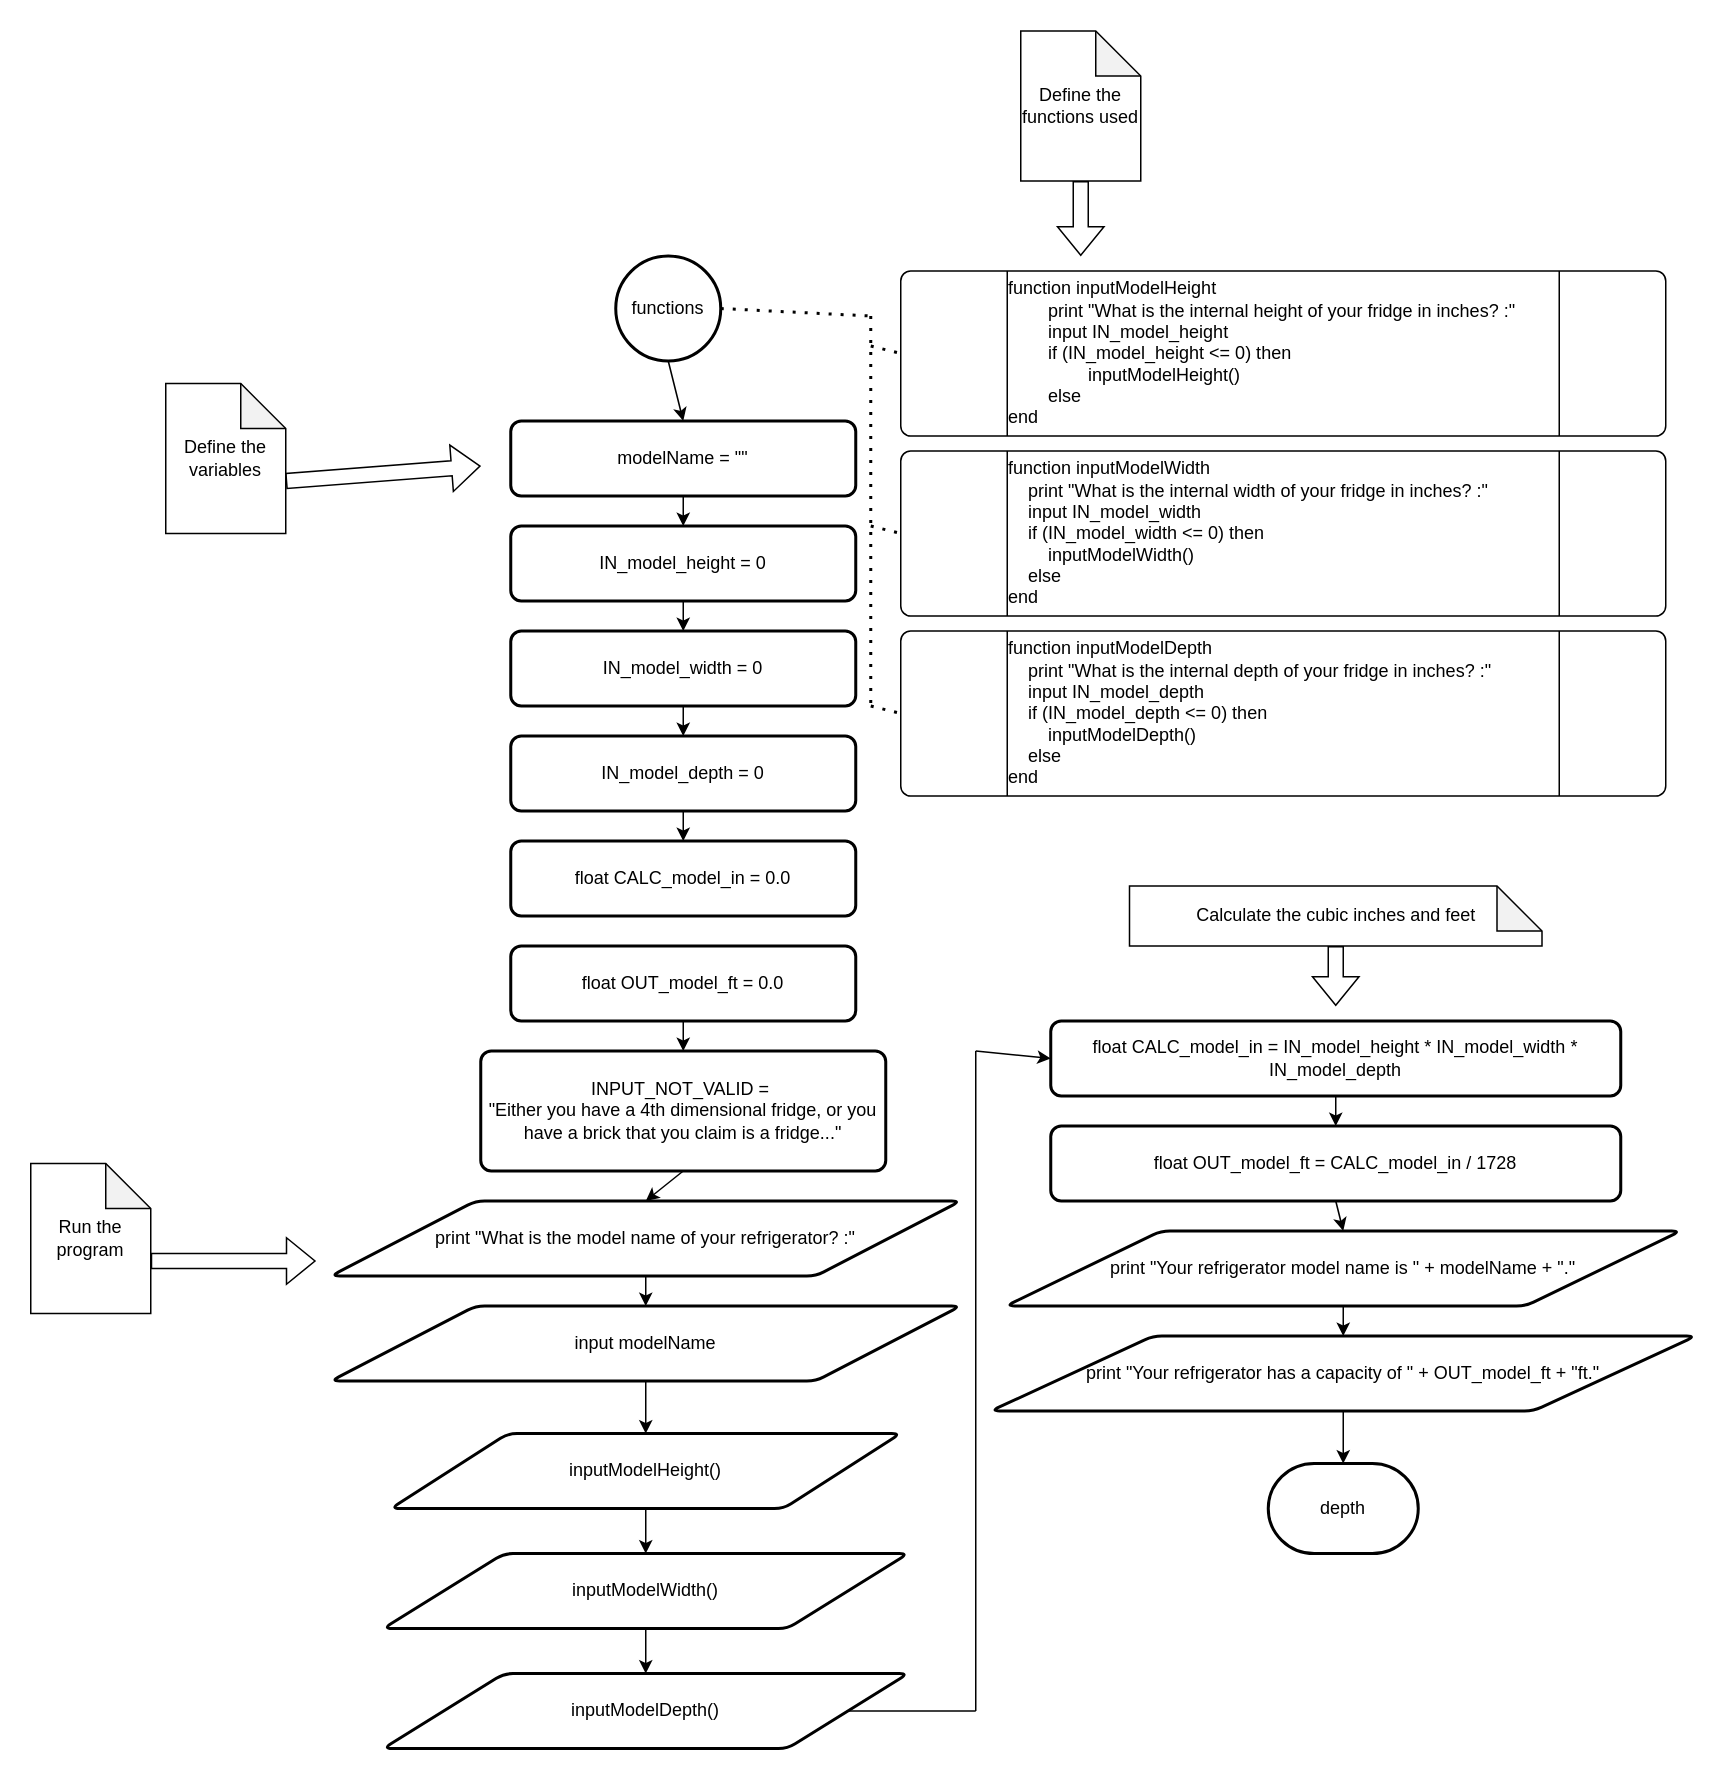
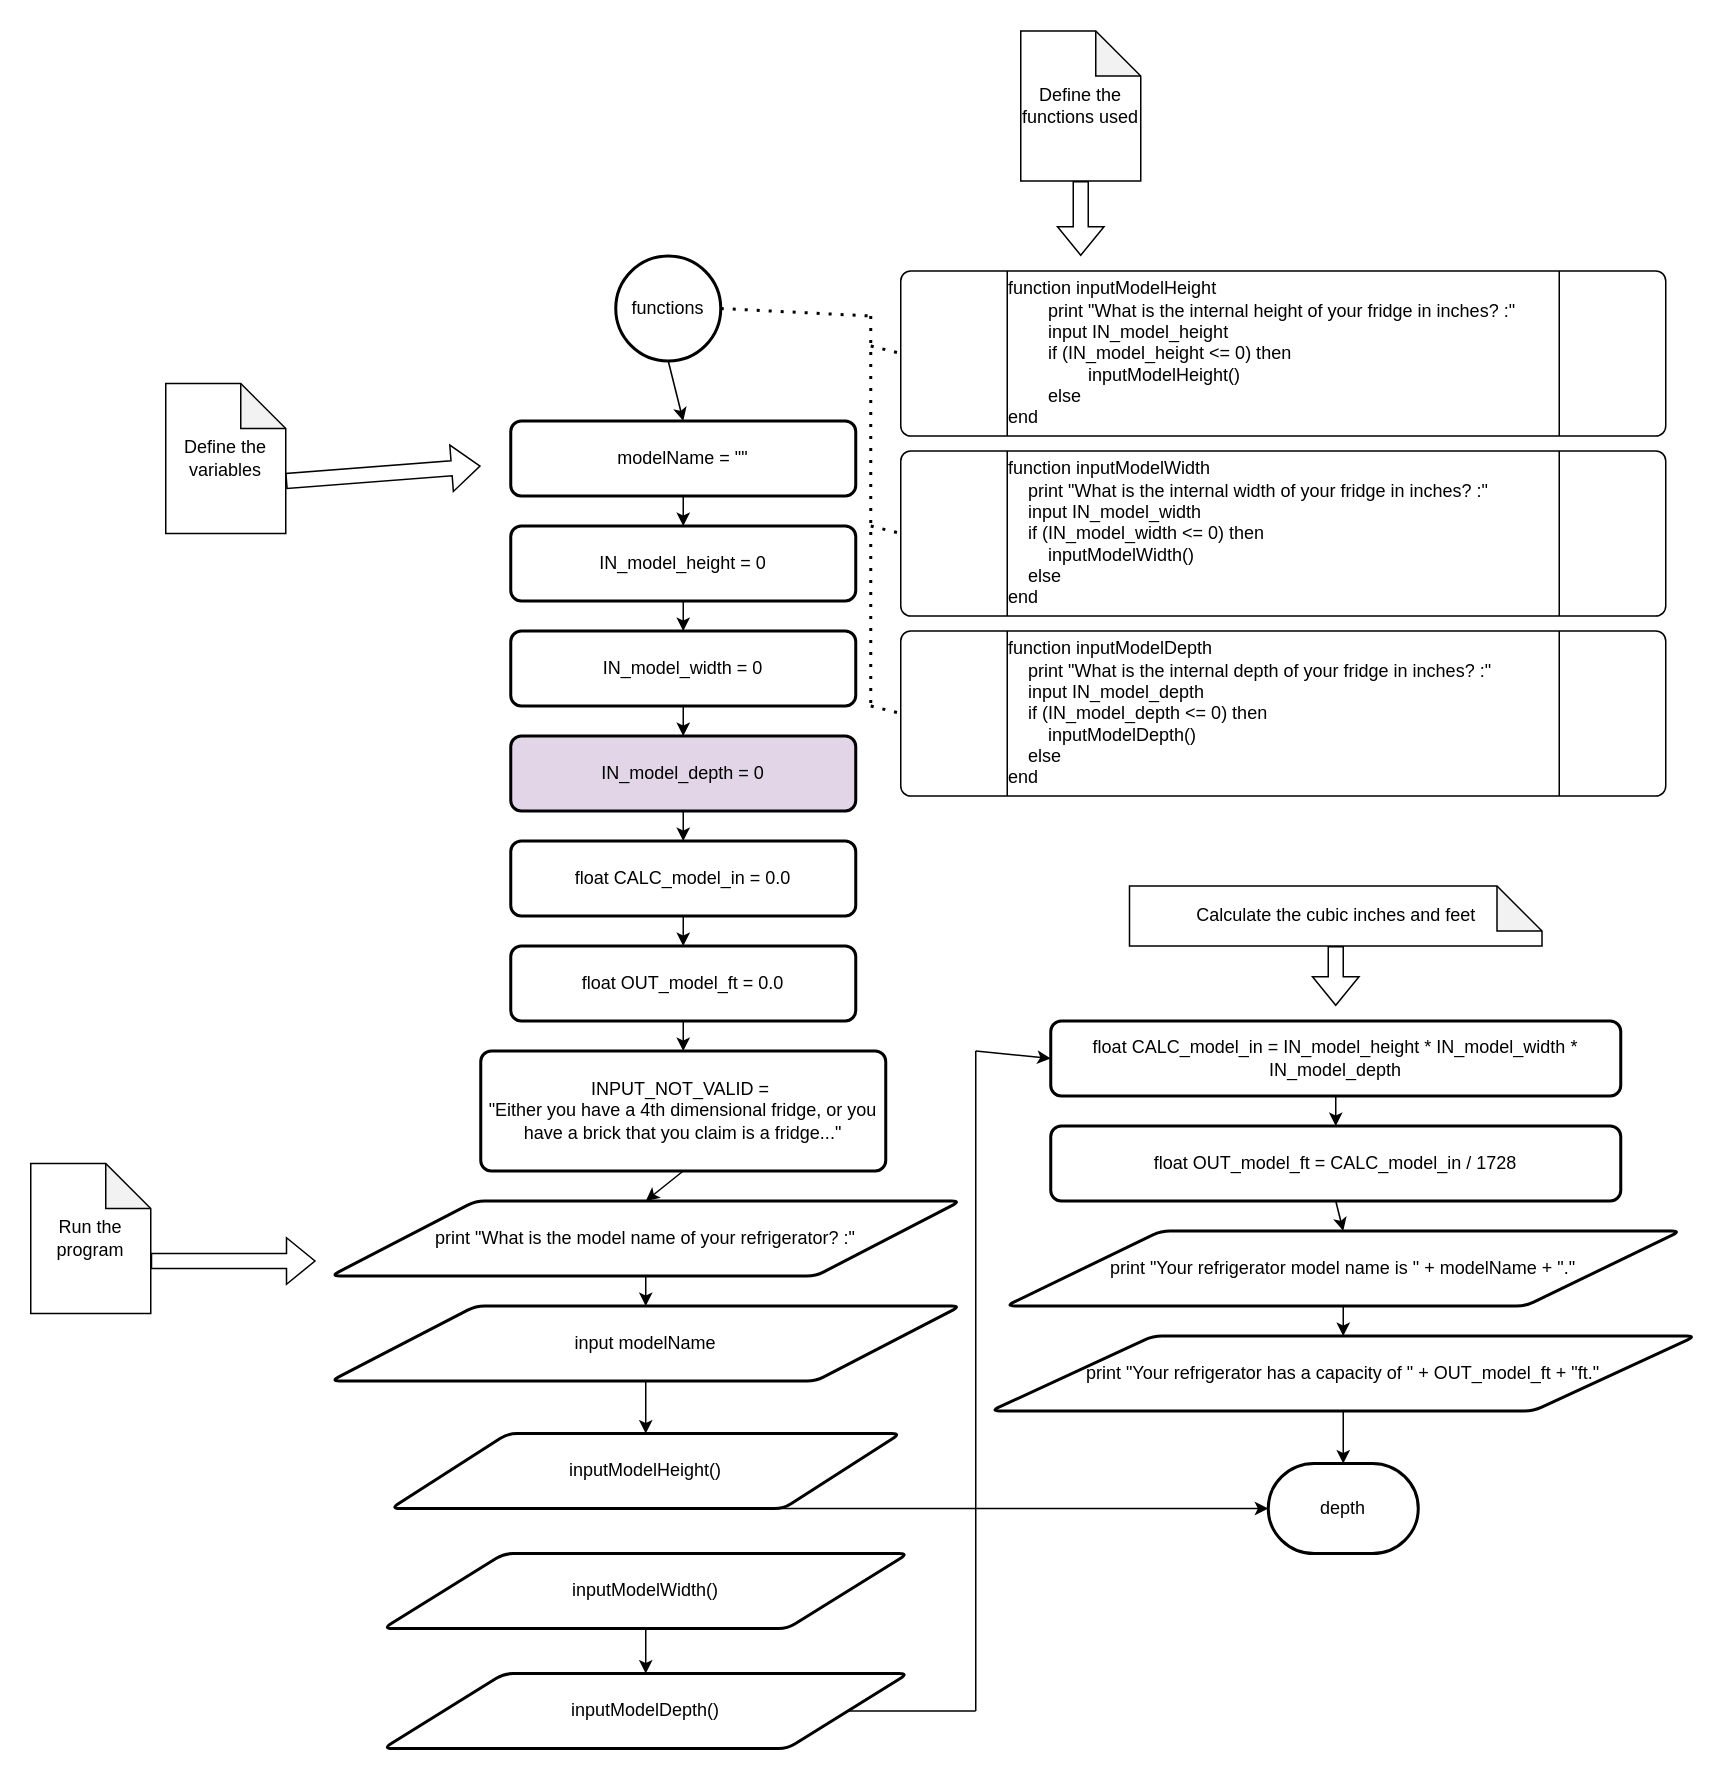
- <mxCell id="12" value="IN_model_depth = 0" style="rounded=1;whiteSpace=wrap;html=1;absoluteArcSize=1;arcSize=14;strokeWidth=2;" vertex="1" parent="1"><mxGeometry x="340" y="490" width="230" height="50" as="geometry" /></mxCell>
+ <mxCell id="12" value="IN_model_depth = 0" style="rounded=1;whiteSpace=wrap;html=1;absoluteArcSize=1;arcSize=14;strokeWidth=2;fillColor=#e1d5e7;" vertex="1" parent="1"><mxGeometry x="340" y="490" width="230" height="50" as="geometry" /></mxCell>
+ <mxCell id="26" value="" style="endArrow=classic;html=1;rounded=0;exitX=0.5;exitY=1;exitDx=0;exitDy=0;entryX=0.5;entryY=0;entryDx=0;entryDy=0;" edge="1" parent="1" source="13" target="14"><mxGeometry width="50" height="50" relative="1" as="geometry"><mxPoint x="690" y="610" as="sourcePoint" /><mxPoint x="740" y="560" as="targetPoint" /></mxGeometry></mxCell>
- <mxCell id="31" value="" style="endArrow=classic;html=1;rounded=0;exitX=0.5;exitY=1;exitDx=0;exitDy=0;entryX=0.5;entryY=0;entryDx=0;entryDy=0;" edge="1" parent="1" source="18" target="19"><mxGeometry width="50" height="50" relative="1" as="geometry"><mxPoint x="740" y="945" as="sourcePoint" /><mxPoint x="790" y="895" as="targetPoint" /></mxGeometry></mxCell>
+ <mxCell id="31" value="" style="endArrow=classic;html=1;rounded=0;exitX=0.5;exitY=1;exitDx=0;exitDy=0;" edge="1" parent="1" source="18" target="38"><mxGeometry width="50" height="50" relative="1" as="geometry"><mxPoint x="740" y="945" as="sourcePoint" /><mxPoint x="790" y="895" as="targetPoint" /></mxGeometry></mxCell>
